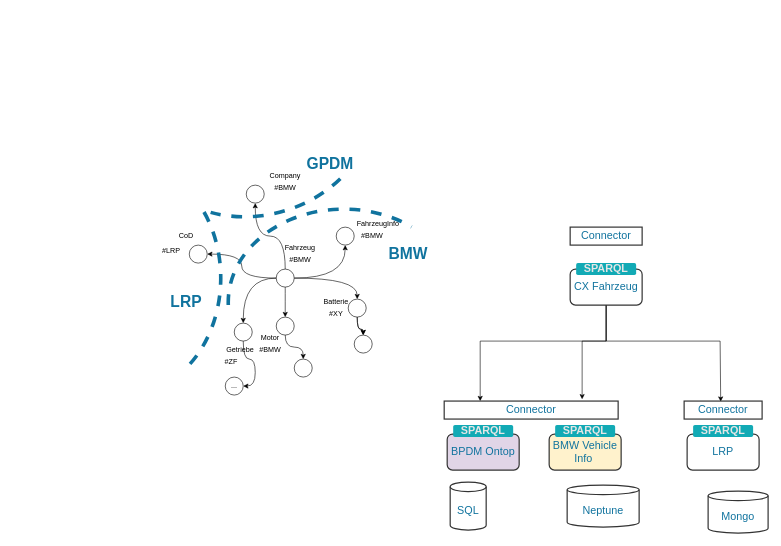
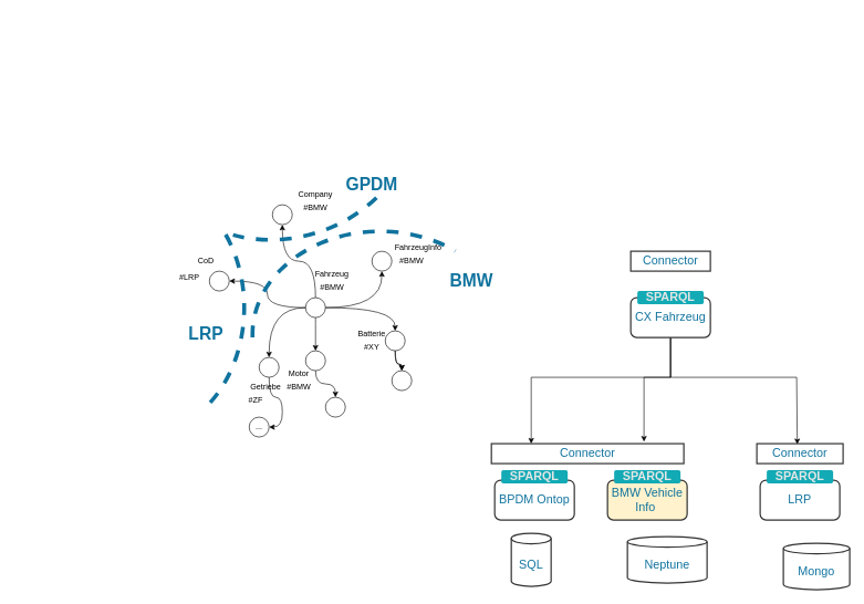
- <mxCell id="40" value="GPDM" style="text;html=1;strokeColor=none;fillColor=none;align=center;verticalAlign=middle;whiteSpace=wrap;rounded=0;dashed=1;fontStyle=1;fontSize=26;fontColor=#10739E;" vertex="1" parent="1"><mxGeometry x="520" y="230" width="60" height="30" as="geometry" /></mxCell>
+ <mxCell id="40" value="GPDM" style="text;html=1;strokeColor=none;fillColor=none;align=center;verticalAlign=middle;whiteSpace=wrap;rounded=0;dashed=1;fontStyle=1;fontSize=26;fontColor=#10739E;" vertex="1" parent="1"><mxGeometry x="530" y="235" width="60" height="30" as="geometry" /></mxCell>
- <mxCell id="41" value="BMW" style="text;html=1;strokeColor=none;fillColor=none;align=center;verticalAlign=middle;whiteSpace=wrap;rounded=0;dashed=1;fontStyle=1;fontSize=26;fontColor=#10739E;" vertex="1" parent="1"><mxGeometry x="650" y="380" width="60" height="30" as="geometry" /></mxCell>
+ <mxCell id="41" value="BMW" style="text;html=1;strokeColor=none;fillColor=none;align=center;verticalAlign=middle;whiteSpace=wrap;rounded=0;dashed=1;fontStyle=1;fontSize=26;fontColor=#10739E;" vertex="1" parent="1"><mxGeometry x="680" y="380" width="60" height="30" as="geometry" /></mxCell>
- <mxCell id="51" value="BPDM Ontop" style="rounded=1;whiteSpace=wrap;html=1;fontSize=18;fontColor=#10739E;strokeWidth=2;strokeColor=#333333;fillColor=#e1d5e7;" vertex="1" parent="1"><mxGeometry x="745" y="695" width="120" height="60" as="geometry" /></mxCell>
+ <mxCell id="51" value="BPDM Ontop" style="rounded=1;whiteSpace=wrap;html=1;fontSize=18;fontColor=#10739E;strokeWidth=2;strokeColor=#333333;" vertex="1" parent="1"><mxGeometry x="745" y="695" width="120" height="60" as="geometry" /></mxCell>
- <mxCell id="53" value="SQL" style="shape=cylinder3;whiteSpace=wrap;html=1;boundedLbl=1;backgroundOutline=1;size=8;fontSize=18;fontColor=#10739E;strokeColor=#333333;strokeWidth=2;fillColor=default;" vertex="1" parent="1"><mxGeometry x="750" y="775" width="60" height="80" as="geometry" /></mxCell>
+ <mxCell id="53" value="SQL" style="shape=cylinder3;whiteSpace=wrap;html=1;boundedLbl=1;backgroundOutline=1;size=8;fontSize=18;fontColor=#10739E;strokeColor=#333333;strokeWidth=2;fillColor=default;" vertex="1" parent="1"><mxGeometry x="770" y="775" width="60" height="80" as="geometry" /></mxCell>
